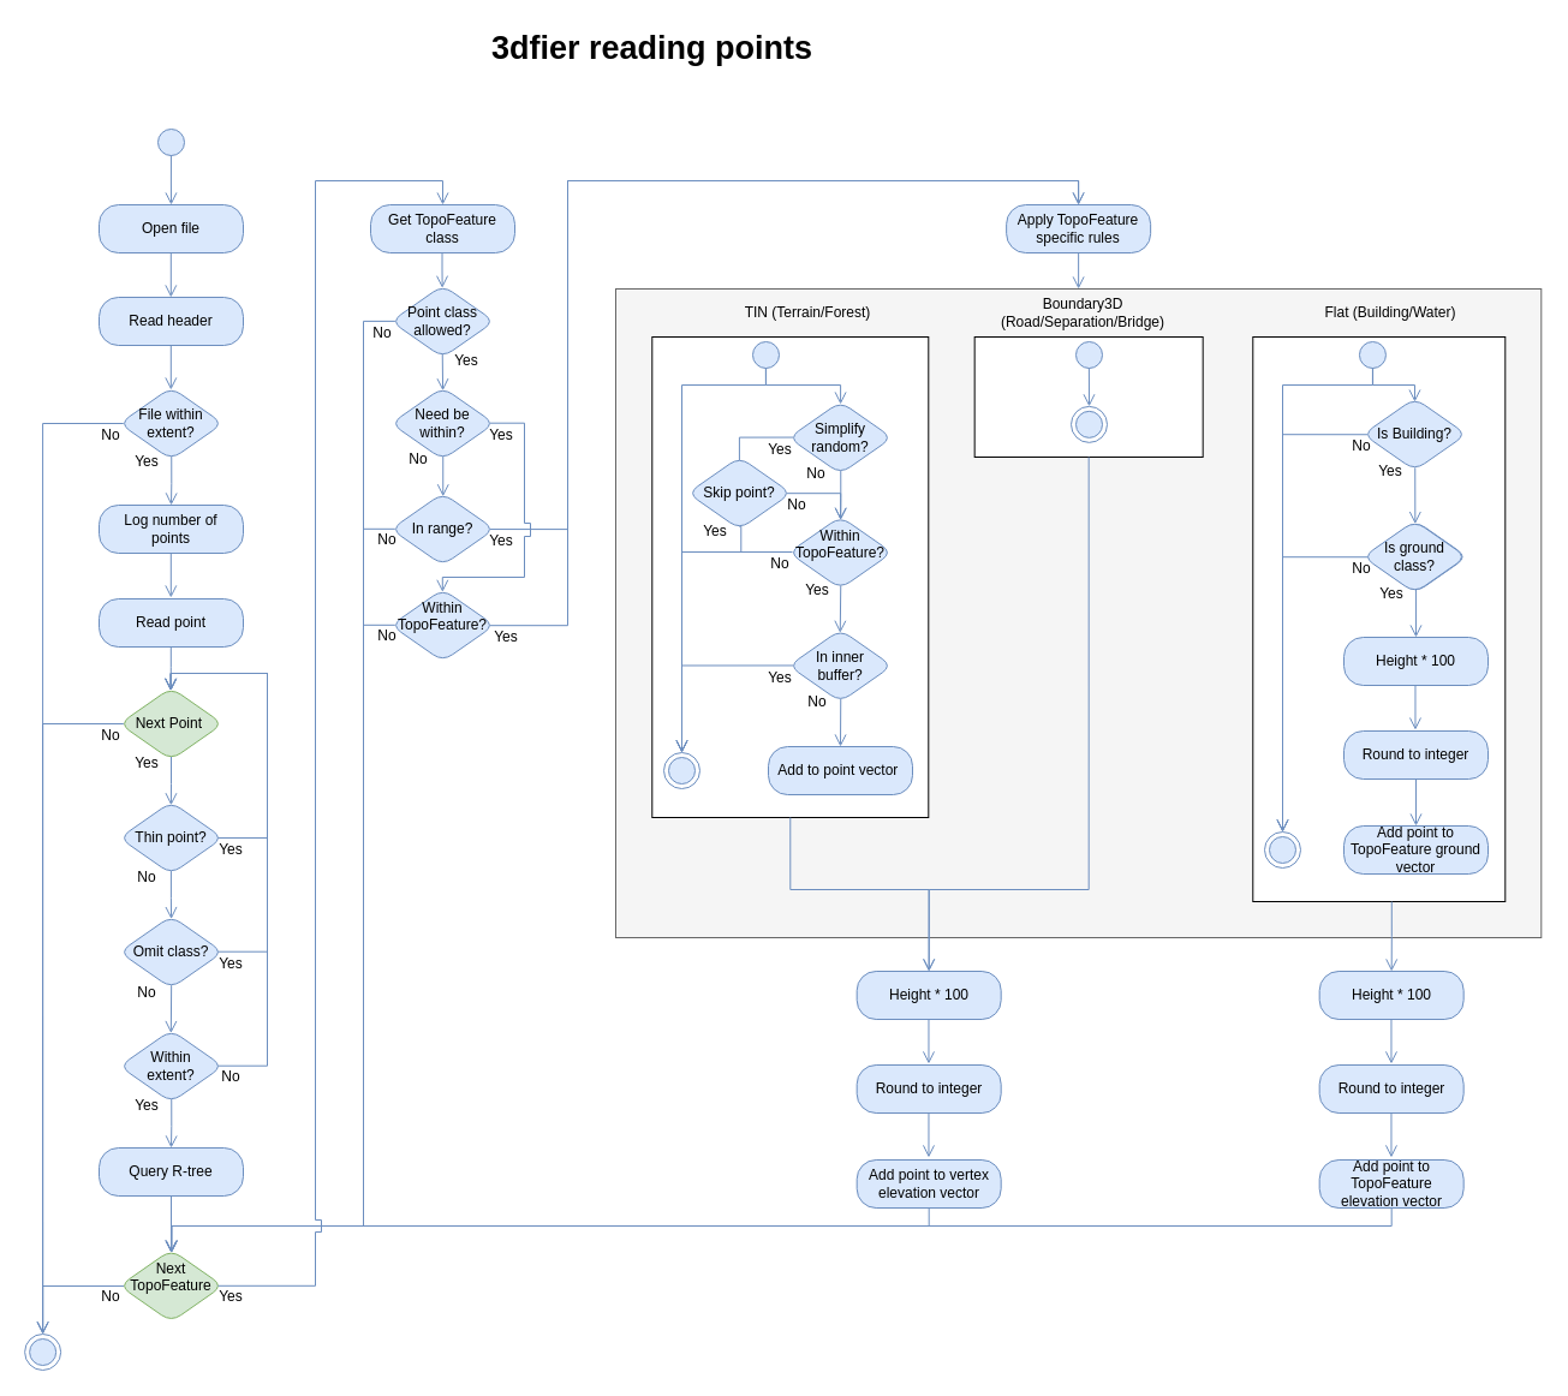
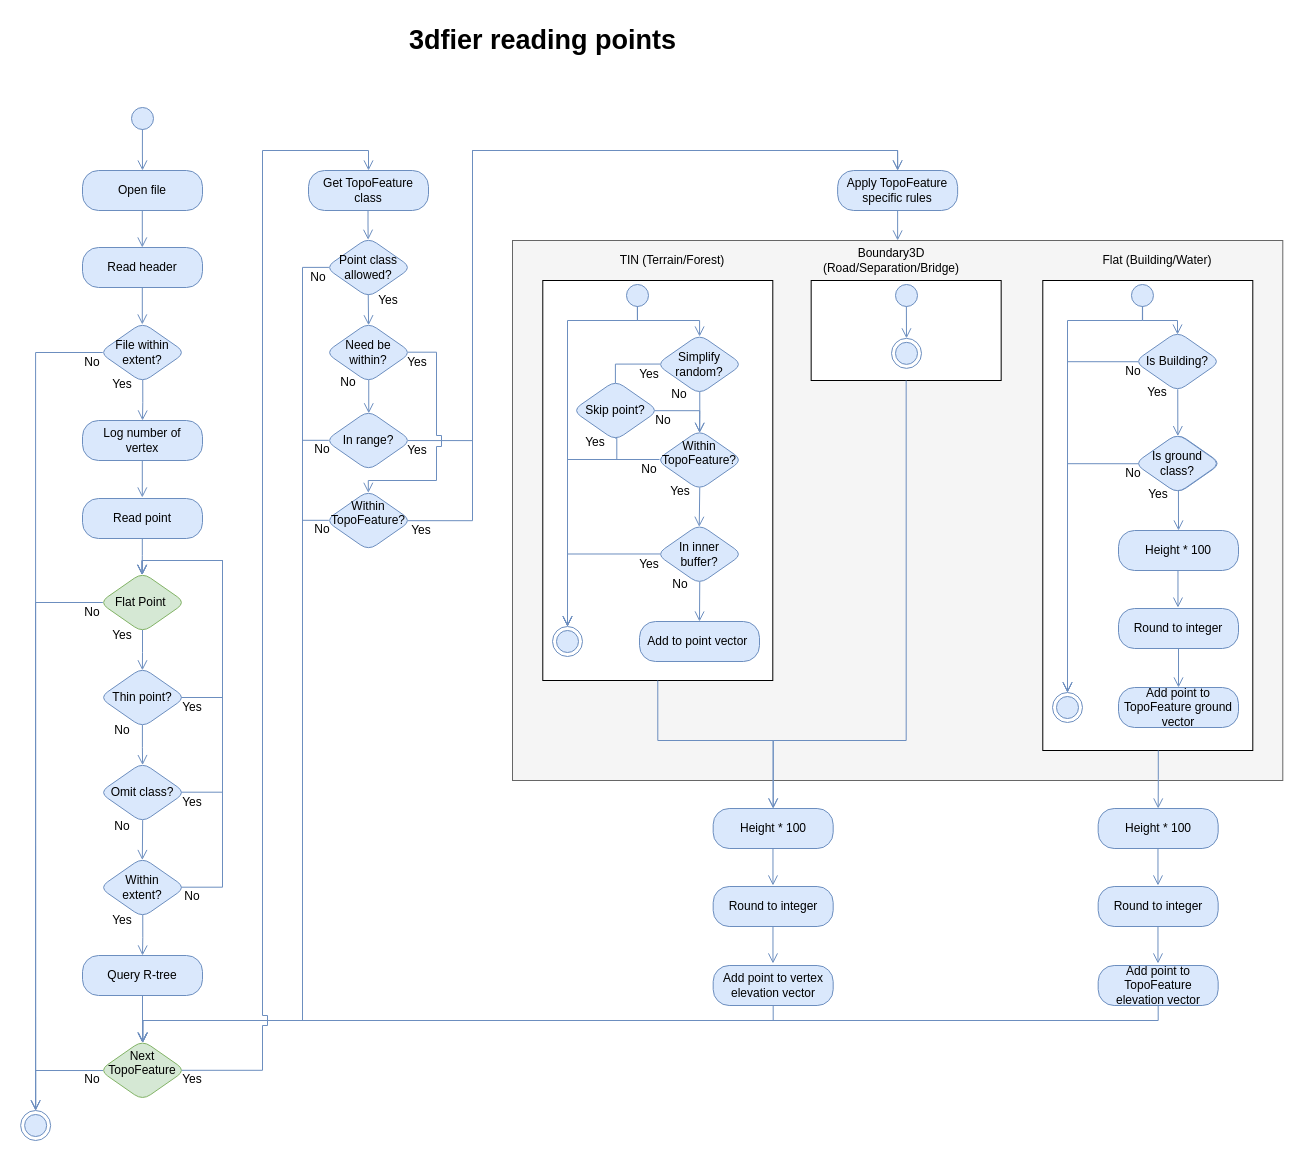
- <mxCell id="73" value="Boundary3D (Road/Separation/Bridge)" style="text;html=1;strokeColor=none;fillColor=none;align=center;verticalAlign=middle;whiteSpace=wrap;rounded=0;" parent="1" vertex="1"><mxGeometry x="805.55" y="250" width="190" height="20" as="geometry" /></mxCell>
+ <mxCell id="73" value="Boundary3D (Road/Separation/Bridge)" style="text;html=1;strokeColor=none;fillColor=none;align=center;verticalAlign=middle;whiteSpace=wrap;rounded=0;" parent="1" vertex="1"><mxGeometry x="795.55" y="250" width="190" height="20" as="geometry" /></mxCell>
- <mxCell id="23" value="Log number of&lt;br&gt;points" style="rounded=1;whiteSpace=wrap;html=1;arcSize=40;fillColor=#dae8fc;strokeColor=#6c8ebf;shadow=0;" parent="1" vertex="1"><mxGeometry x="82" y="420" width="120" height="40" as="geometry" /></mxCell>
+ <mxCell id="23" value="Log number of&lt;br&gt;vertex" style="rounded=1;whiteSpace=wrap;html=1;arcSize=40;fillColor=#dae8fc;strokeColor=#6c8ebf;shadow=0;" parent="1" vertex="1"><mxGeometry x="82" y="420" width="120" height="40" as="geometry" /></mxCell>
- <mxCell id="42" value="Next Point&amp;nbsp;" style="rhombus;whiteSpace=wrap;html=1;fillColor=#d5e8d4;strokeColor=#82b366;rounded=1;shadow=0;strokeWidth=1;perimeterSpacing=0;" parent="1" vertex="1"><mxGeometry x="99" y="572" width="86" height="60" as="geometry" /></mxCell>
+ <mxCell id="42" value="Flat Point&amp;nbsp;" style="rhombus;whiteSpace=wrap;html=1;fillColor=#d5e8d4;strokeColor=#82b366;rounded=1;shadow=0;strokeWidth=1;perimeterSpacing=0;" parent="1" vertex="1"><mxGeometry x="99" y="572" width="86" height="60" as="geometry" /></mxCell>
